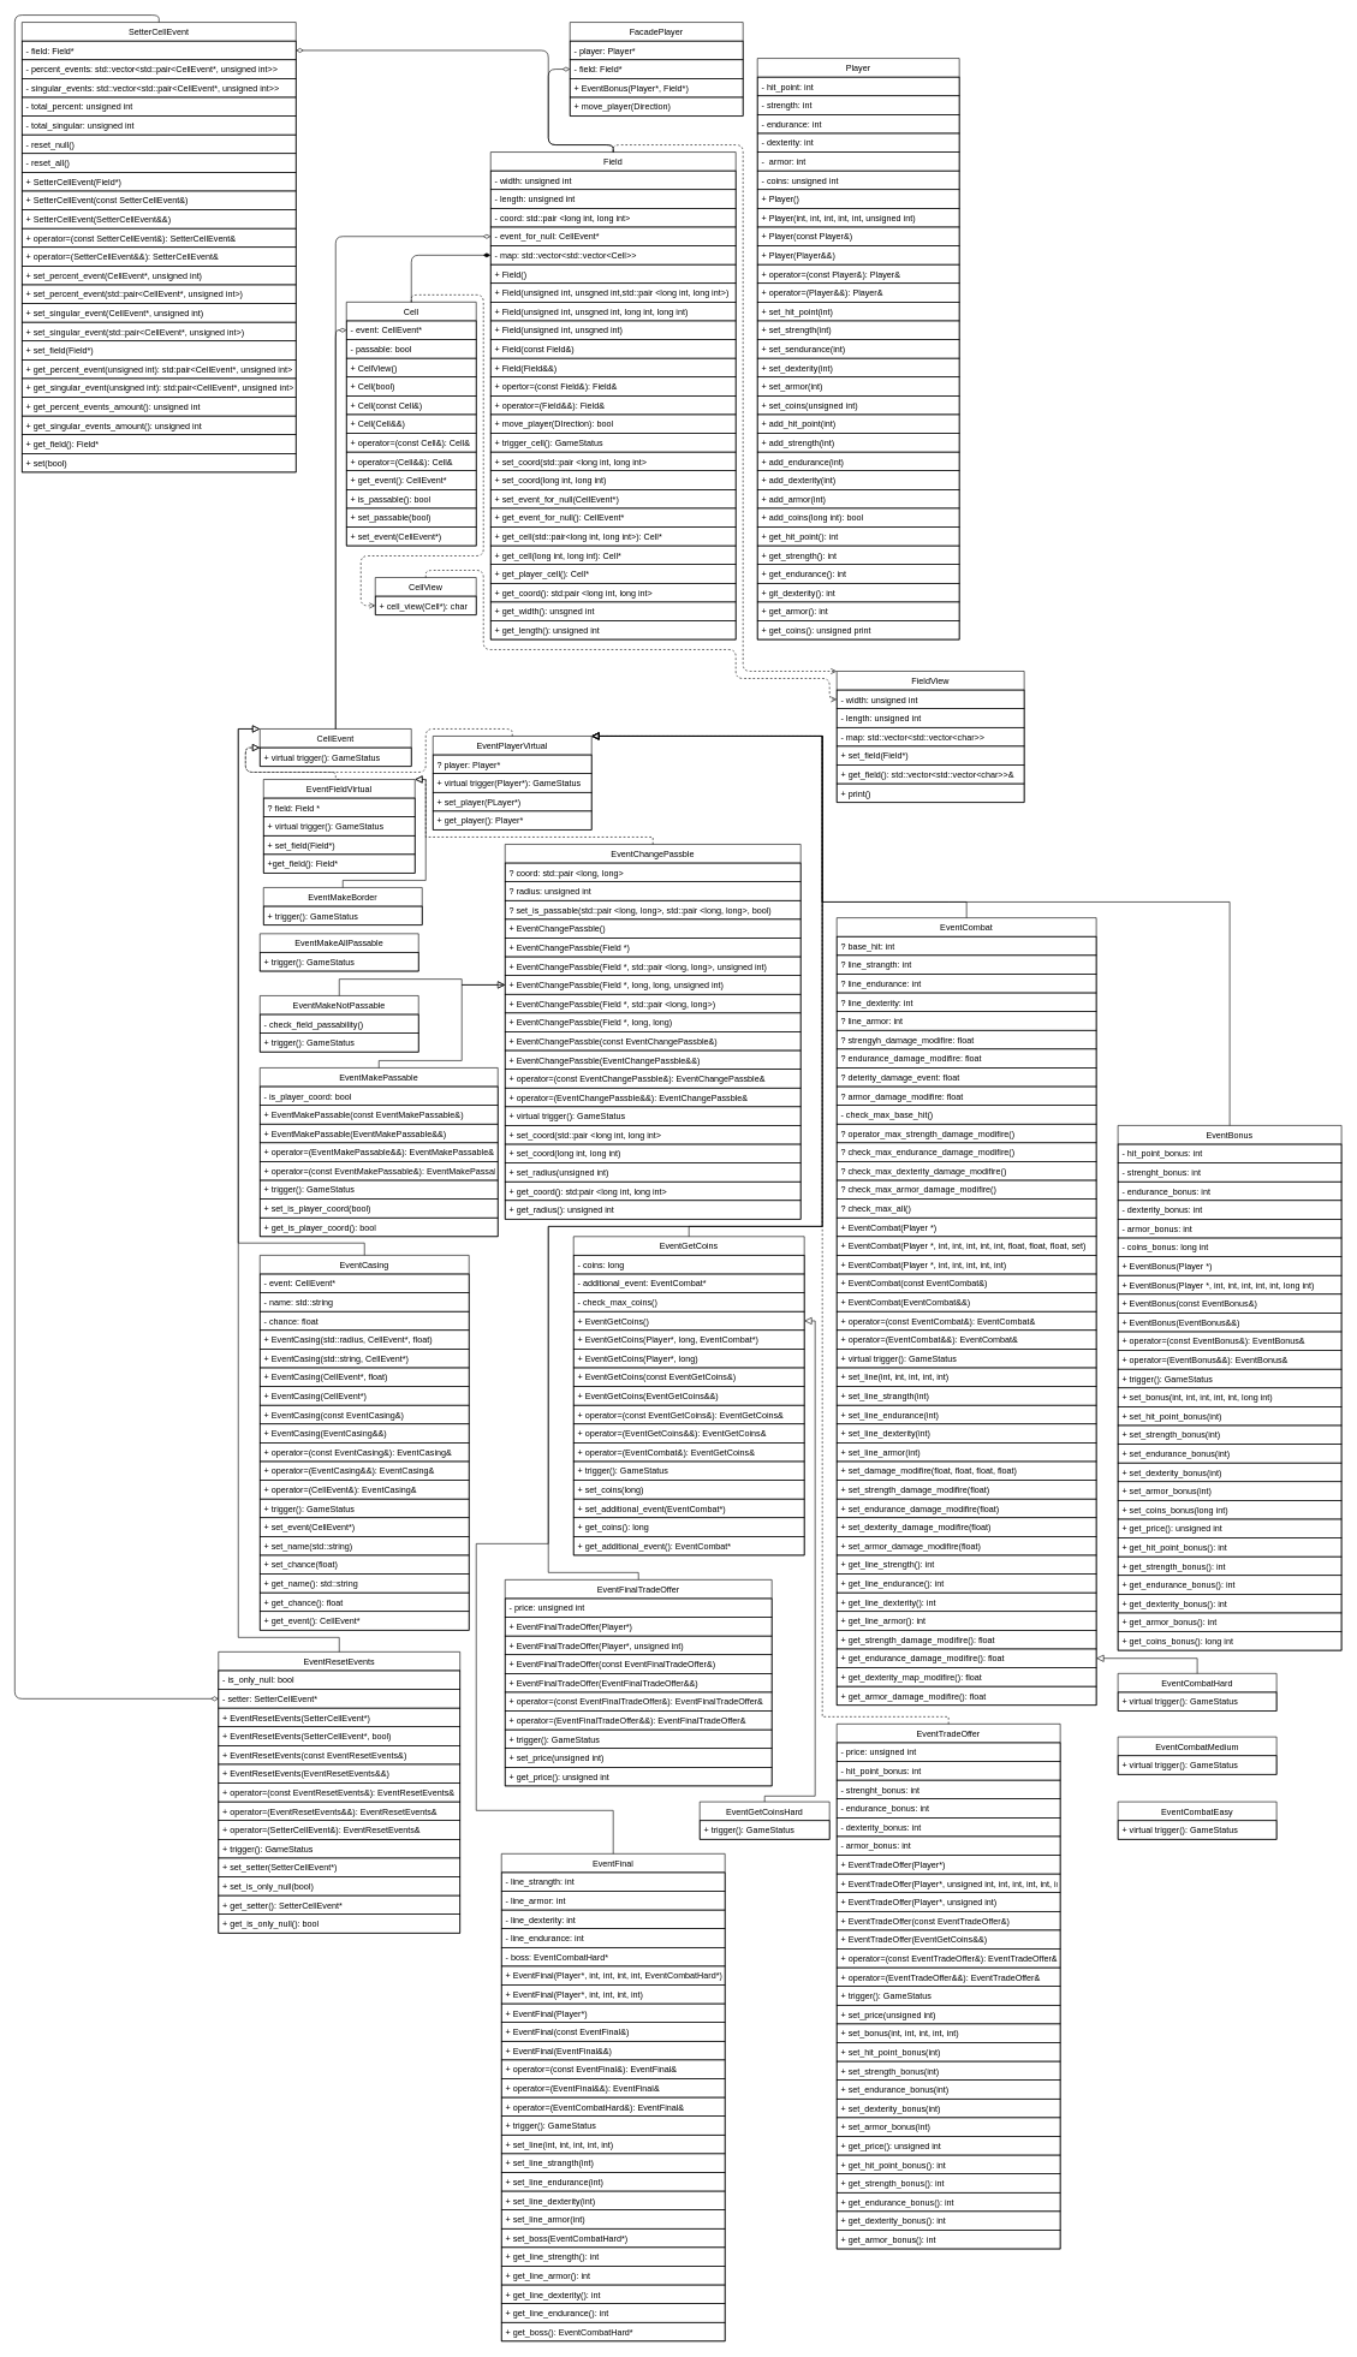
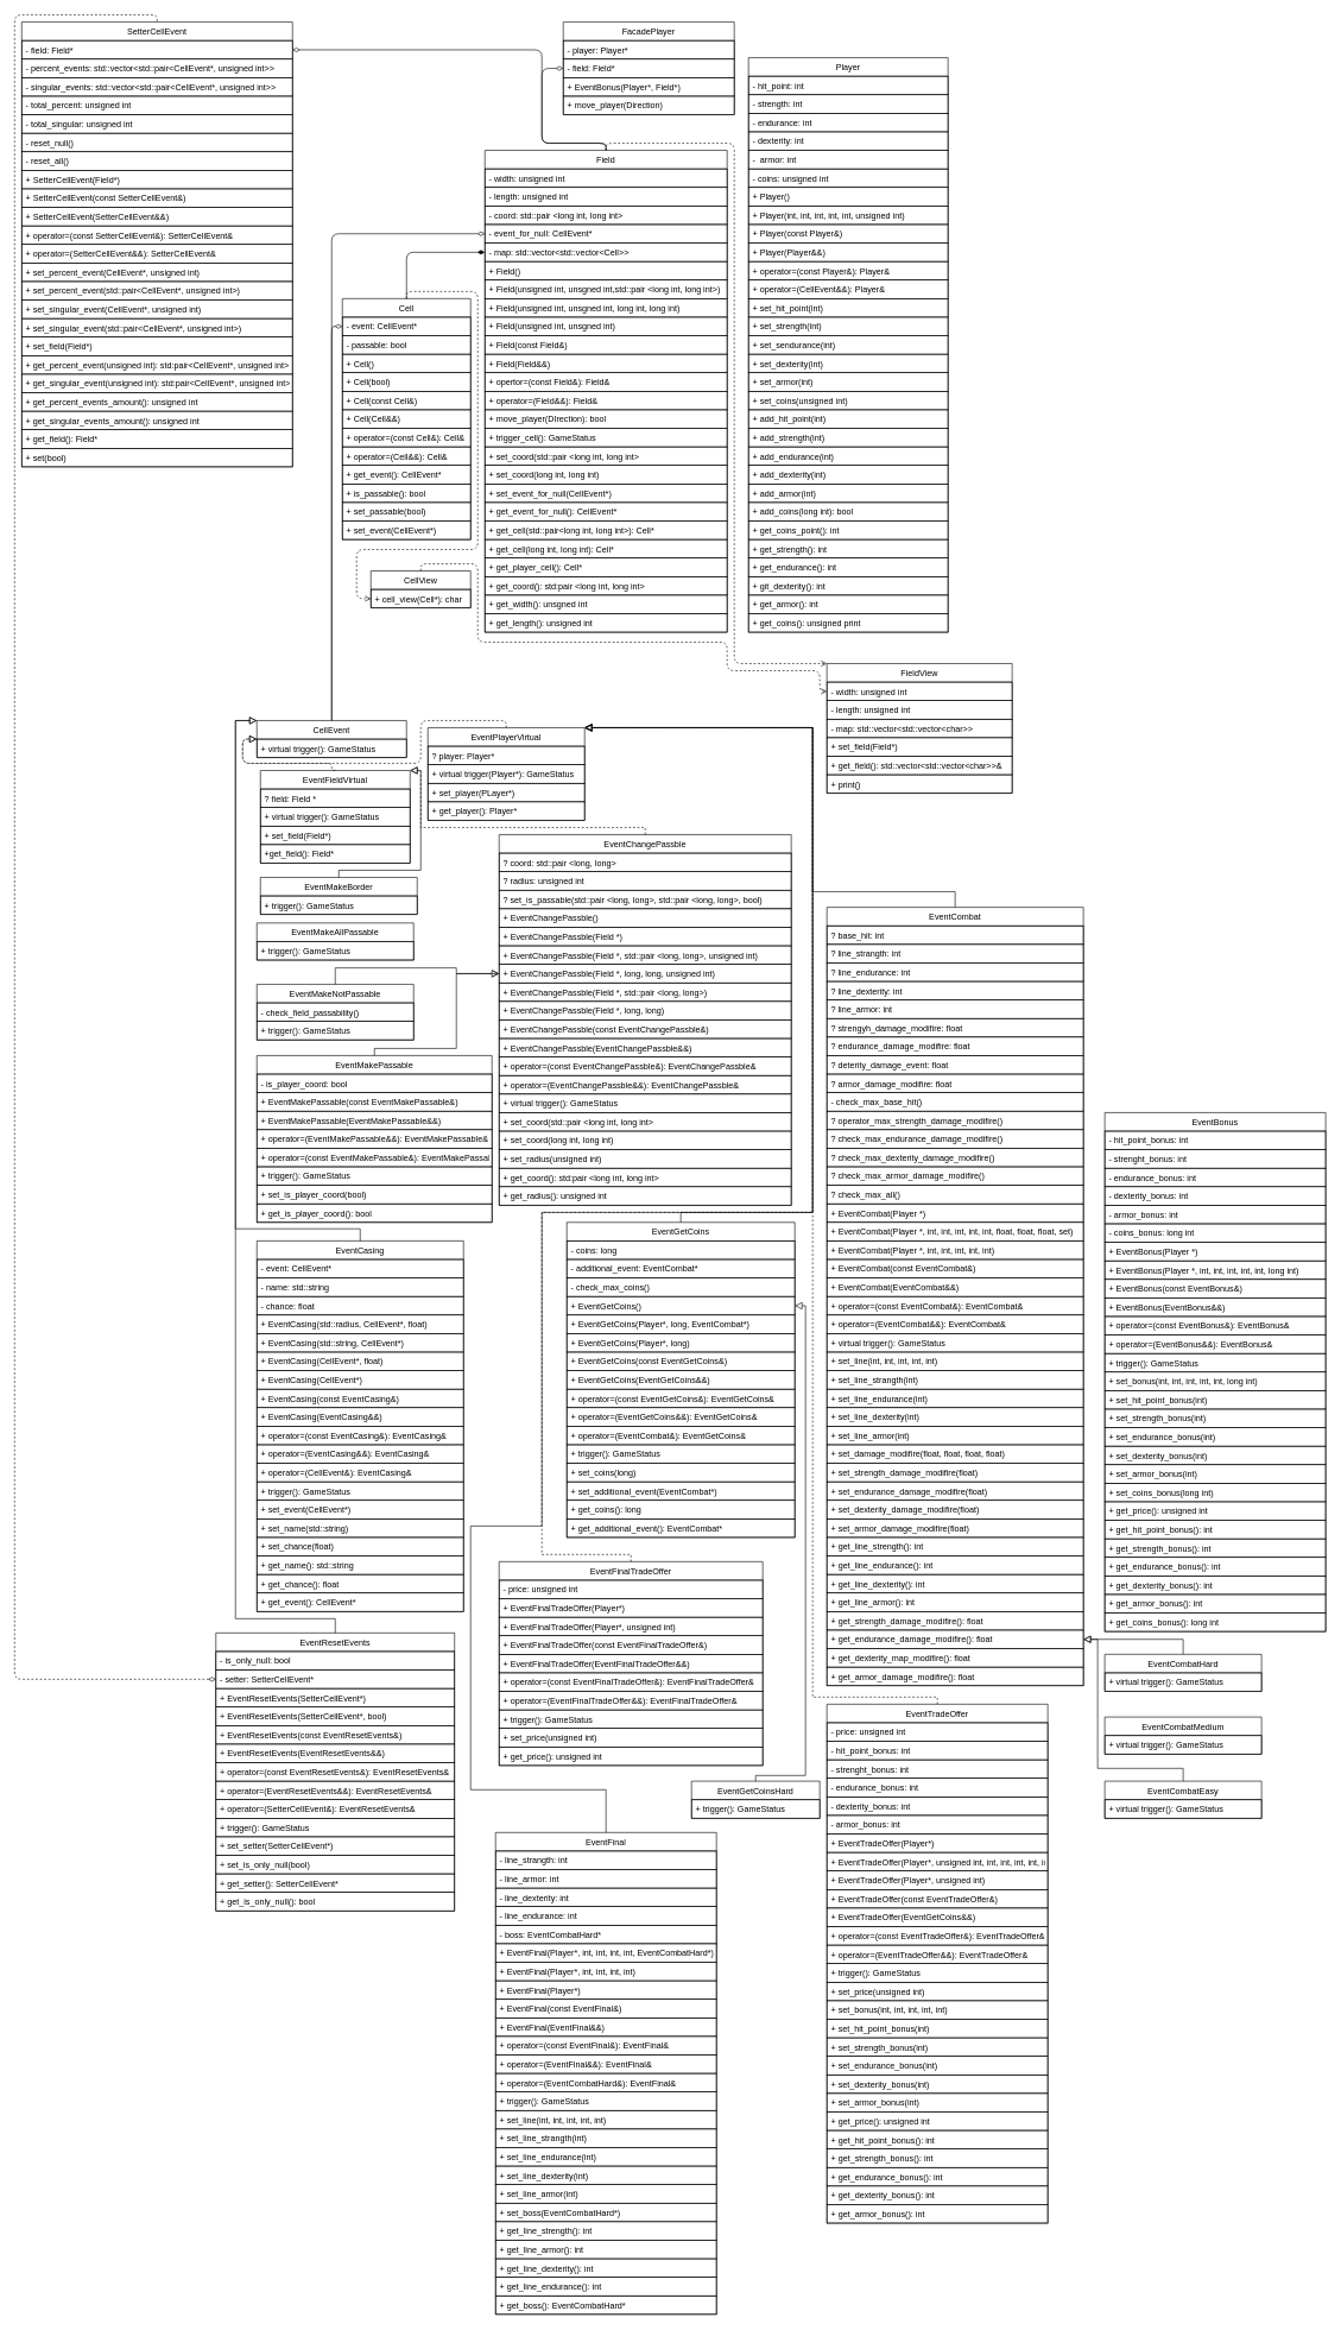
- <mxCell id="14" value="+ operator=(Player&amp;&amp;): Player&amp;" style="text;strokeColor=#000000;fillColor=none;align=left;verticalAlign=top;spacingLeft=4;spacingRight=4;overflow=hidden;rotatable=0;points=[[0,0.5],[1,0.5]];portConstraint=eastwest;fontSize=12;fontColor=#000000;" parent="2" vertex="1"><mxGeometry y="312" width="280" height="26" as="geometry" /></mxCell>
+ <mxCell id="14" value="+ operator=(CellEvent&amp;&amp;): Player&amp;" style="text;strokeColor=#000000;fillColor=none;align=left;verticalAlign=top;spacingLeft=4;spacingRight=4;overflow=hidden;rotatable=0;points=[[0,0.5],[1,0.5]];portConstraint=eastwest;fontSize=12;fontColor=#000000;" parent="2" vertex="1"><mxGeometry y="312" width="280" height="26" as="geometry" /></mxCell>
- <mxCell id="62" value="+ CellView()" style="text;strokeColor=#000000;fillColor=none;align=left;verticalAlign=top;spacingLeft=4;spacingRight=4;overflow=hidden;rotatable=0;points=[[0,0.5],[1,0.5]];portConstraint=eastwest;fontSize=12;fontColor=#000000;" parent="59" vertex="1"><mxGeometry y="78" width="180" height="26" as="geometry" /></mxCell>
+ <mxCell id="62" value="+ Cell()" style="text;strokeColor=#000000;fillColor=none;align=left;verticalAlign=top;spacingLeft=4;spacingRight=4;overflow=hidden;rotatable=0;points=[[0,0.5],[1,0.5]];portConstraint=eastwest;fontSize=12;fontColor=#000000;" parent="59" vertex="1"><mxGeometry y="78" width="180" height="26" as="geometry" /></mxCell>
- <mxCell id="27" value="+ get_hit_point(): int" style="text;strokeColor=#000000;fillColor=none;align=left;verticalAlign=top;spacingLeft=4;spacingRight=4;overflow=hidden;rotatable=0;points=[[0,0.5],[1,0.5]];portConstraint=eastwest;fontSize=12;fontColor=#000000;" parent="2" vertex="1"><mxGeometry y="650" width="280" height="26" as="geometry" /></mxCell>
+ <mxCell id="27" value="+ get_coins_point(): int" style="text;strokeColor=#000000;fillColor=none;align=left;verticalAlign=top;spacingLeft=4;spacingRight=4;overflow=hidden;rotatable=0;points=[[0,0.5],[1,0.5]];portConstraint=eastwest;fontSize=12;fontColor=#000000;" parent="2" vertex="1"><mxGeometry y="650" width="280" height="26" as="geometry" /></mxCell>
- <mxCell id="377" value="" style="endArrow=none;startArrow=diamondThin;endFill=0;startFill=0;html=1;verticalAlign=bottom;labelBackgroundColor=none;strokeWidth=1;startSize=8;endSize=8;fontFamily=Helvetica;fontSize=12;fontColor=#000000;strokeColor=#000000;edgeStyle=orthogonalEdgeStyle;entryX=0.5;entryY=0;entryDx=0;entryDy=0;exitX=0;exitY=0.5;exitDx=0;exitDy=0;" edge="1" parent="1" source="338" target="351"><mxGeometry width="160" relative="1" as="geometry"><mxPoint x="20" y="2320" as="sourcePoint" /><mxPoint x="20" y="175" as="targetPoint" /><Array as="points"><mxPoint x="20" y="2355" /><mxPoint x="20" y="20" /><mxPoint x="220" y="20" /></Array></mxGeometry></mxCell>
+ <mxCell id="377" value="" style="endArrow=none;startArrow=diamondThin;endFill=0;startFill=0;html=1;verticalAlign=bottom;labelBackgroundColor=none;strokeWidth=1;startSize=8;endSize=8;fontFamily=Helvetica;fontSize=12;fontColor=#000000;strokeColor=#000000;edgeStyle=orthogonalEdgeStyle;entryX=0.5;entryY=0;entryDx=0;entryDy=0;exitX=0;exitY=0.5;exitDx=0;exitDy=0;dashed=1;" edge="1" parent="1" source="338" target="351"><mxGeometry width="160" relative="1" as="geometry"><mxPoint x="20" y="2320" as="sourcePoint" /><mxPoint x="20" y="175" as="targetPoint" /><Array as="points"><mxPoint x="20" y="2355" /><mxPoint x="20" y="20" /><mxPoint x="220" y="20" /></Array></mxGeometry></mxCell>
- <mxCell id="333" value="" style="endArrow=block;html=1;rounded=0;align=center;verticalAlign=bottom;endFill=0;labelBackgroundColor=none;endSize=8;strokeColor=#000000;edgeStyle=orthogonalEdgeStyle;exitX=0.5;exitY=0;exitDx=0;exitDy=0;entryX=1;entryY=0;entryDx=0;entryDy=0;" parent="1" source="106" target="94" edge="1"><mxGeometry x="-0.117" y="10" relative="1" as="geometry"><mxPoint x="1325" y="1272" as="sourcePoint" /><mxPoint x="590" y="1080" as="targetPoint" /><Array as="points"><mxPoint x="1705" y="1250" /><mxPoint x="1140" y="1250" /><mxPoint x="1140" y="1020" /></Array><mxPoint as="offset" /></mxGeometry></mxCell>
- <mxCell id="328" value="" style="endArrow=block;html=1;rounded=0;align=center;verticalAlign=bottom;endFill=0;labelBackgroundColor=none;endSize=8;strokeColor=#000000;edgeStyle=orthogonalEdgeStyle;exitX=0.5;exitY=0;exitDx=0;exitDy=0;entryX=1;entryY=0;entryDx=0;entryDy=0;" parent="1" source="257" target="94" edge="1"><mxGeometry x="-0.117" y="10" relative="1" as="geometry"><mxPoint x="540" y="2156" as="sourcePoint" /><mxPoint x="850" y="1080" as="targetPoint" /><Array as="points"><mxPoint x="885" y="2180" /><mxPoint x="760" y="2180" /><mxPoint x="760" y="1700" /><mxPoint x="1140" y="1700" /><mxPoint x="1140" y="1020" /></Array><mxPoint as="offset" /></mxGeometry></mxCell>
+ <mxCell id="328" value="" style="endArrow=block;html=1;rounded=0;align=center;verticalAlign=bottom;endFill=0;labelBackgroundColor=none;endSize=8;strokeColor=#000000;edgeStyle=orthogonalEdgeStyle;exitX=0.5;exitY=0;exitDx=0;exitDy=0;entryX=1;entryY=0;entryDx=0;entryDy=0;dashed=1;" parent="1" source="257" target="94" edge="1"><mxGeometry x="-0.117" y="10" relative="1" as="geometry"><mxPoint x="540" y="2156" as="sourcePoint" /><mxPoint x="850" y="1080" as="targetPoint" /><Array as="points"><mxPoint x="885" y="2180" /><mxPoint x="760" y="2180" /><mxPoint x="760" y="1700" /><mxPoint x="1140" y="1700" /><mxPoint x="1140" y="1020" /></Array><mxPoint as="offset" /></mxGeometry></mxCell>
+ <mxCell id="335" value="" style="endArrow=block;html=1;rounded=0;align=center;verticalAlign=bottom;endFill=0;labelBackgroundColor=none;endSize=8;strokeColor=#000000;edgeStyle=orthogonalEdgeStyle;exitX=0.5;exitY=0;exitDx=0;exitDy=0;entryX=1;entryY=0.5;entryDx=0;entryDy=0;" parent="1" source="209" target="193" edge="1"><mxGeometry x="-0.117" y="10" relative="1" as="geometry"><mxPoint x="1640" y="2418" as="sourcePoint" /><mxPoint x="1480" y="2309" as="targetPoint" /><Array as="points"><mxPoint x="1660" y="2480" /><mxPoint x="1540" y="2480" /><mxPoint x="1540" y="2299" /></Array><mxPoint as="offset" /></mxGeometry></mxCell>
